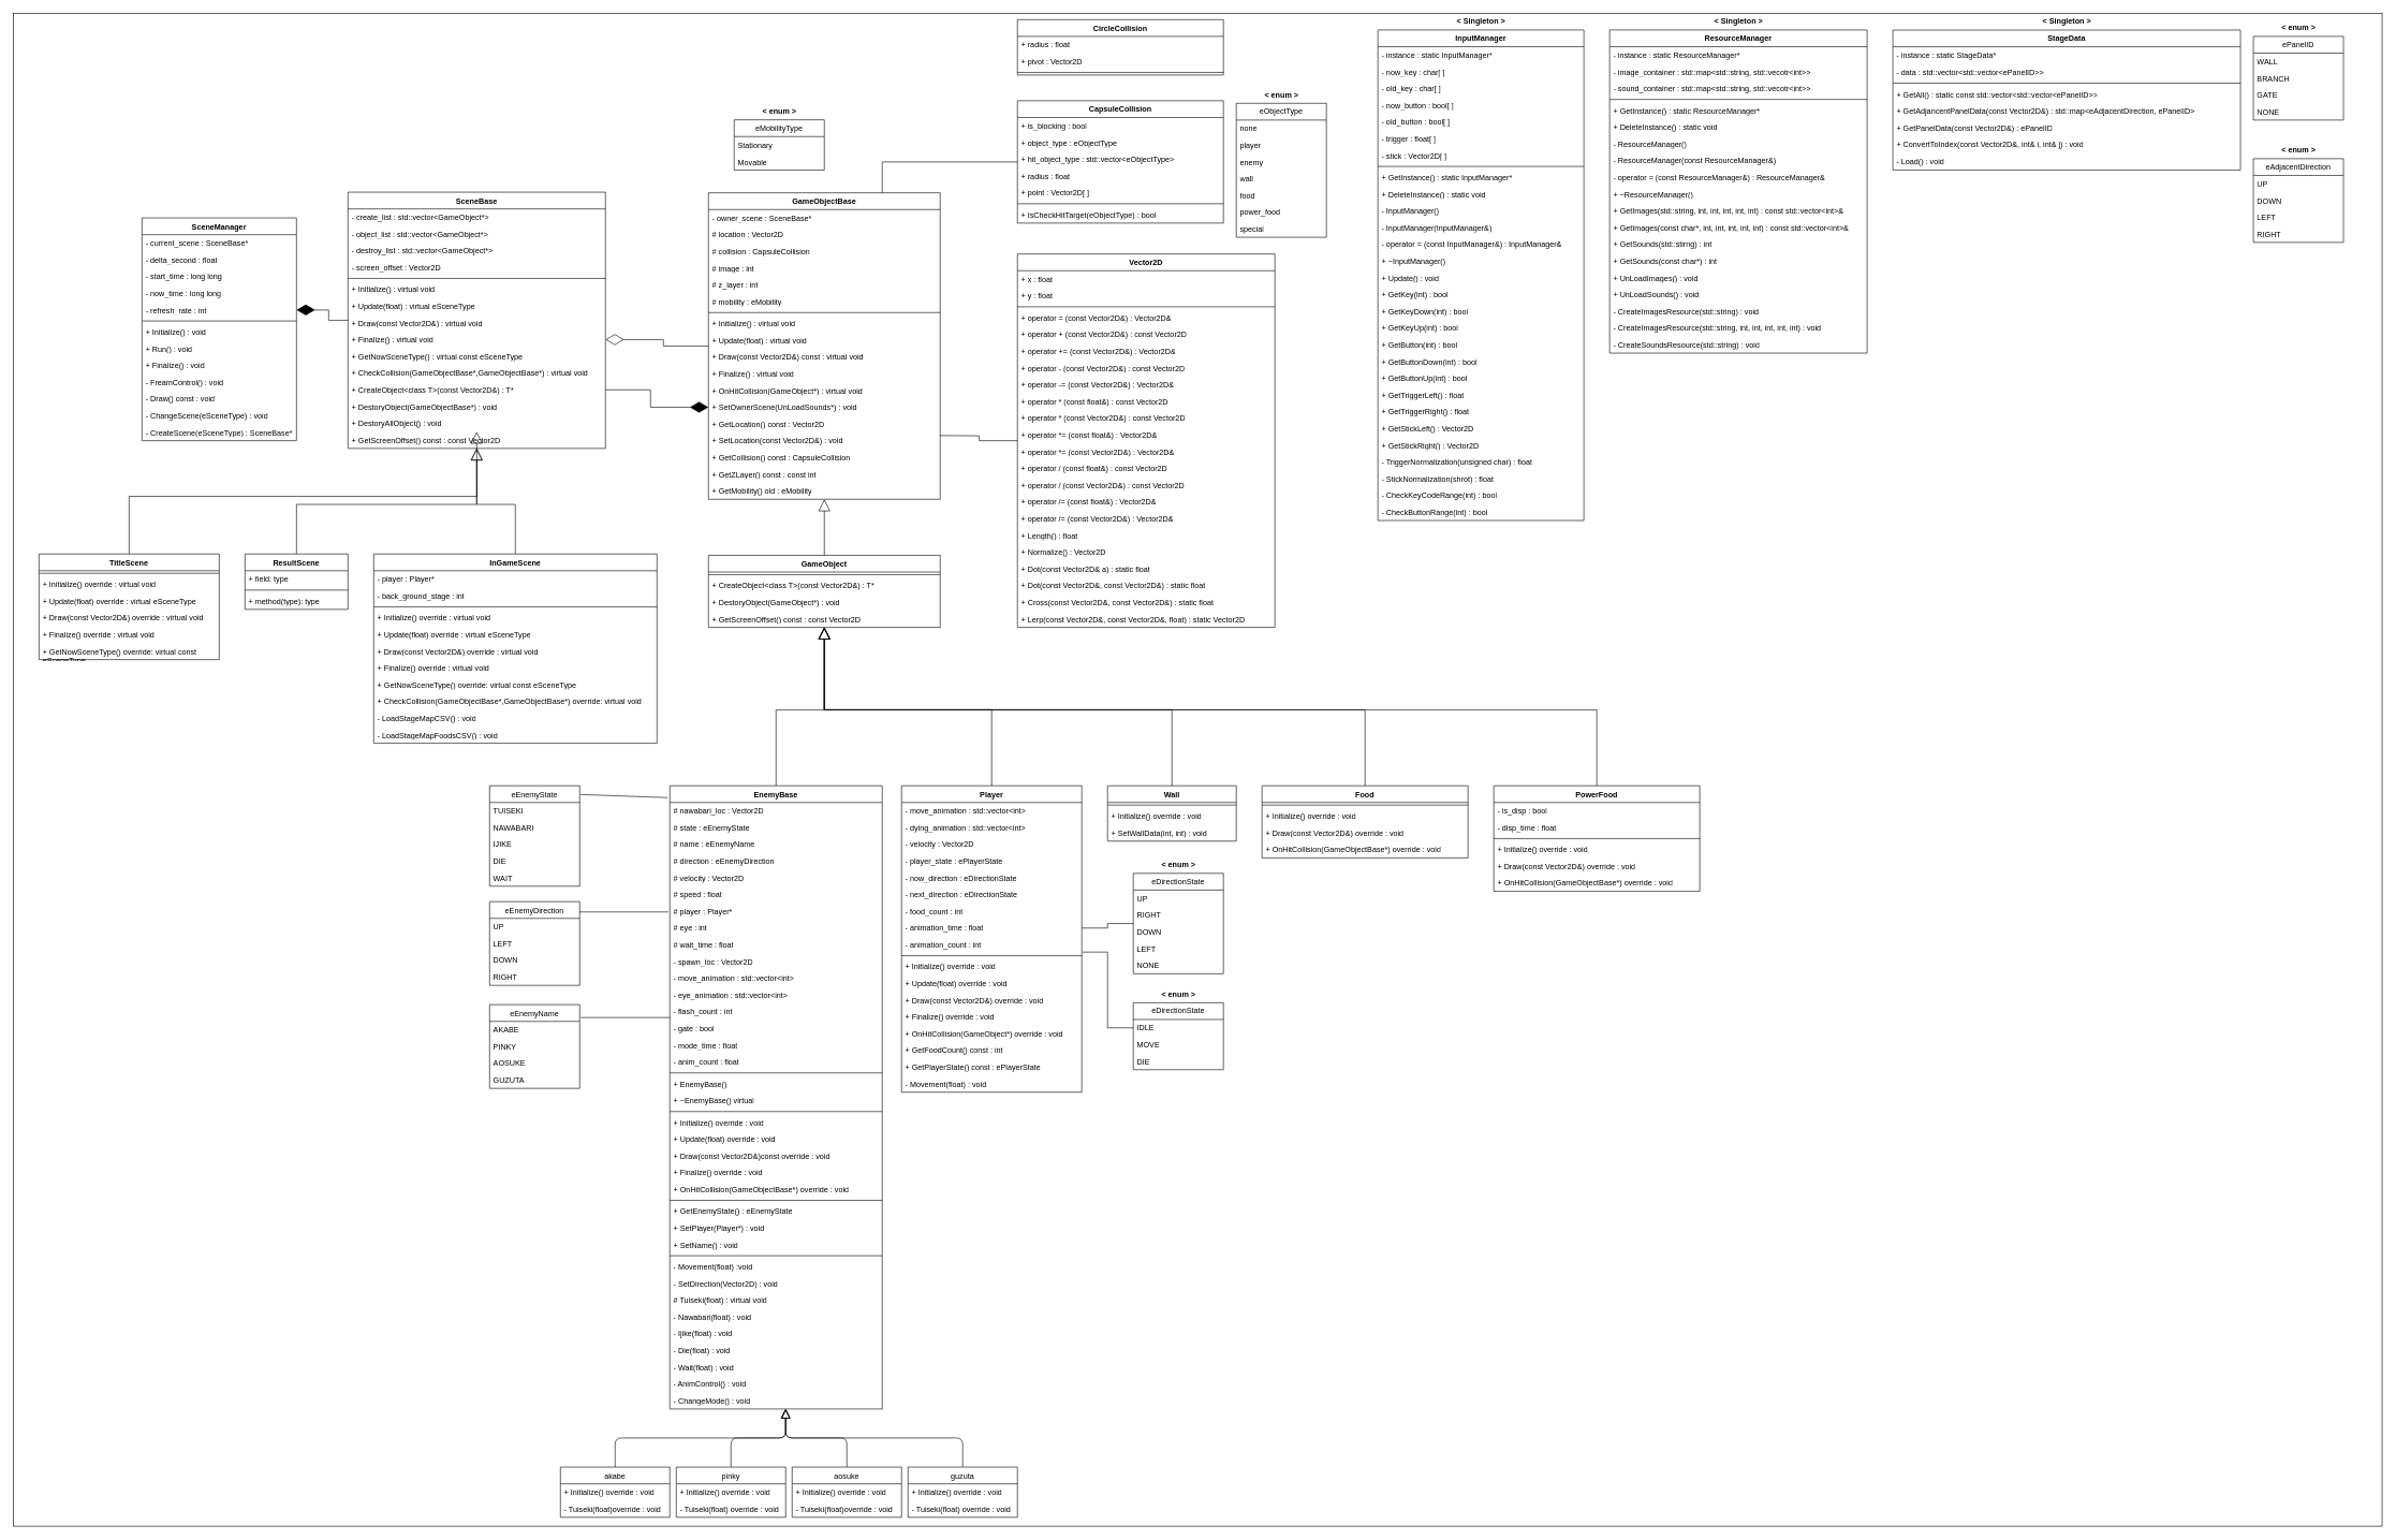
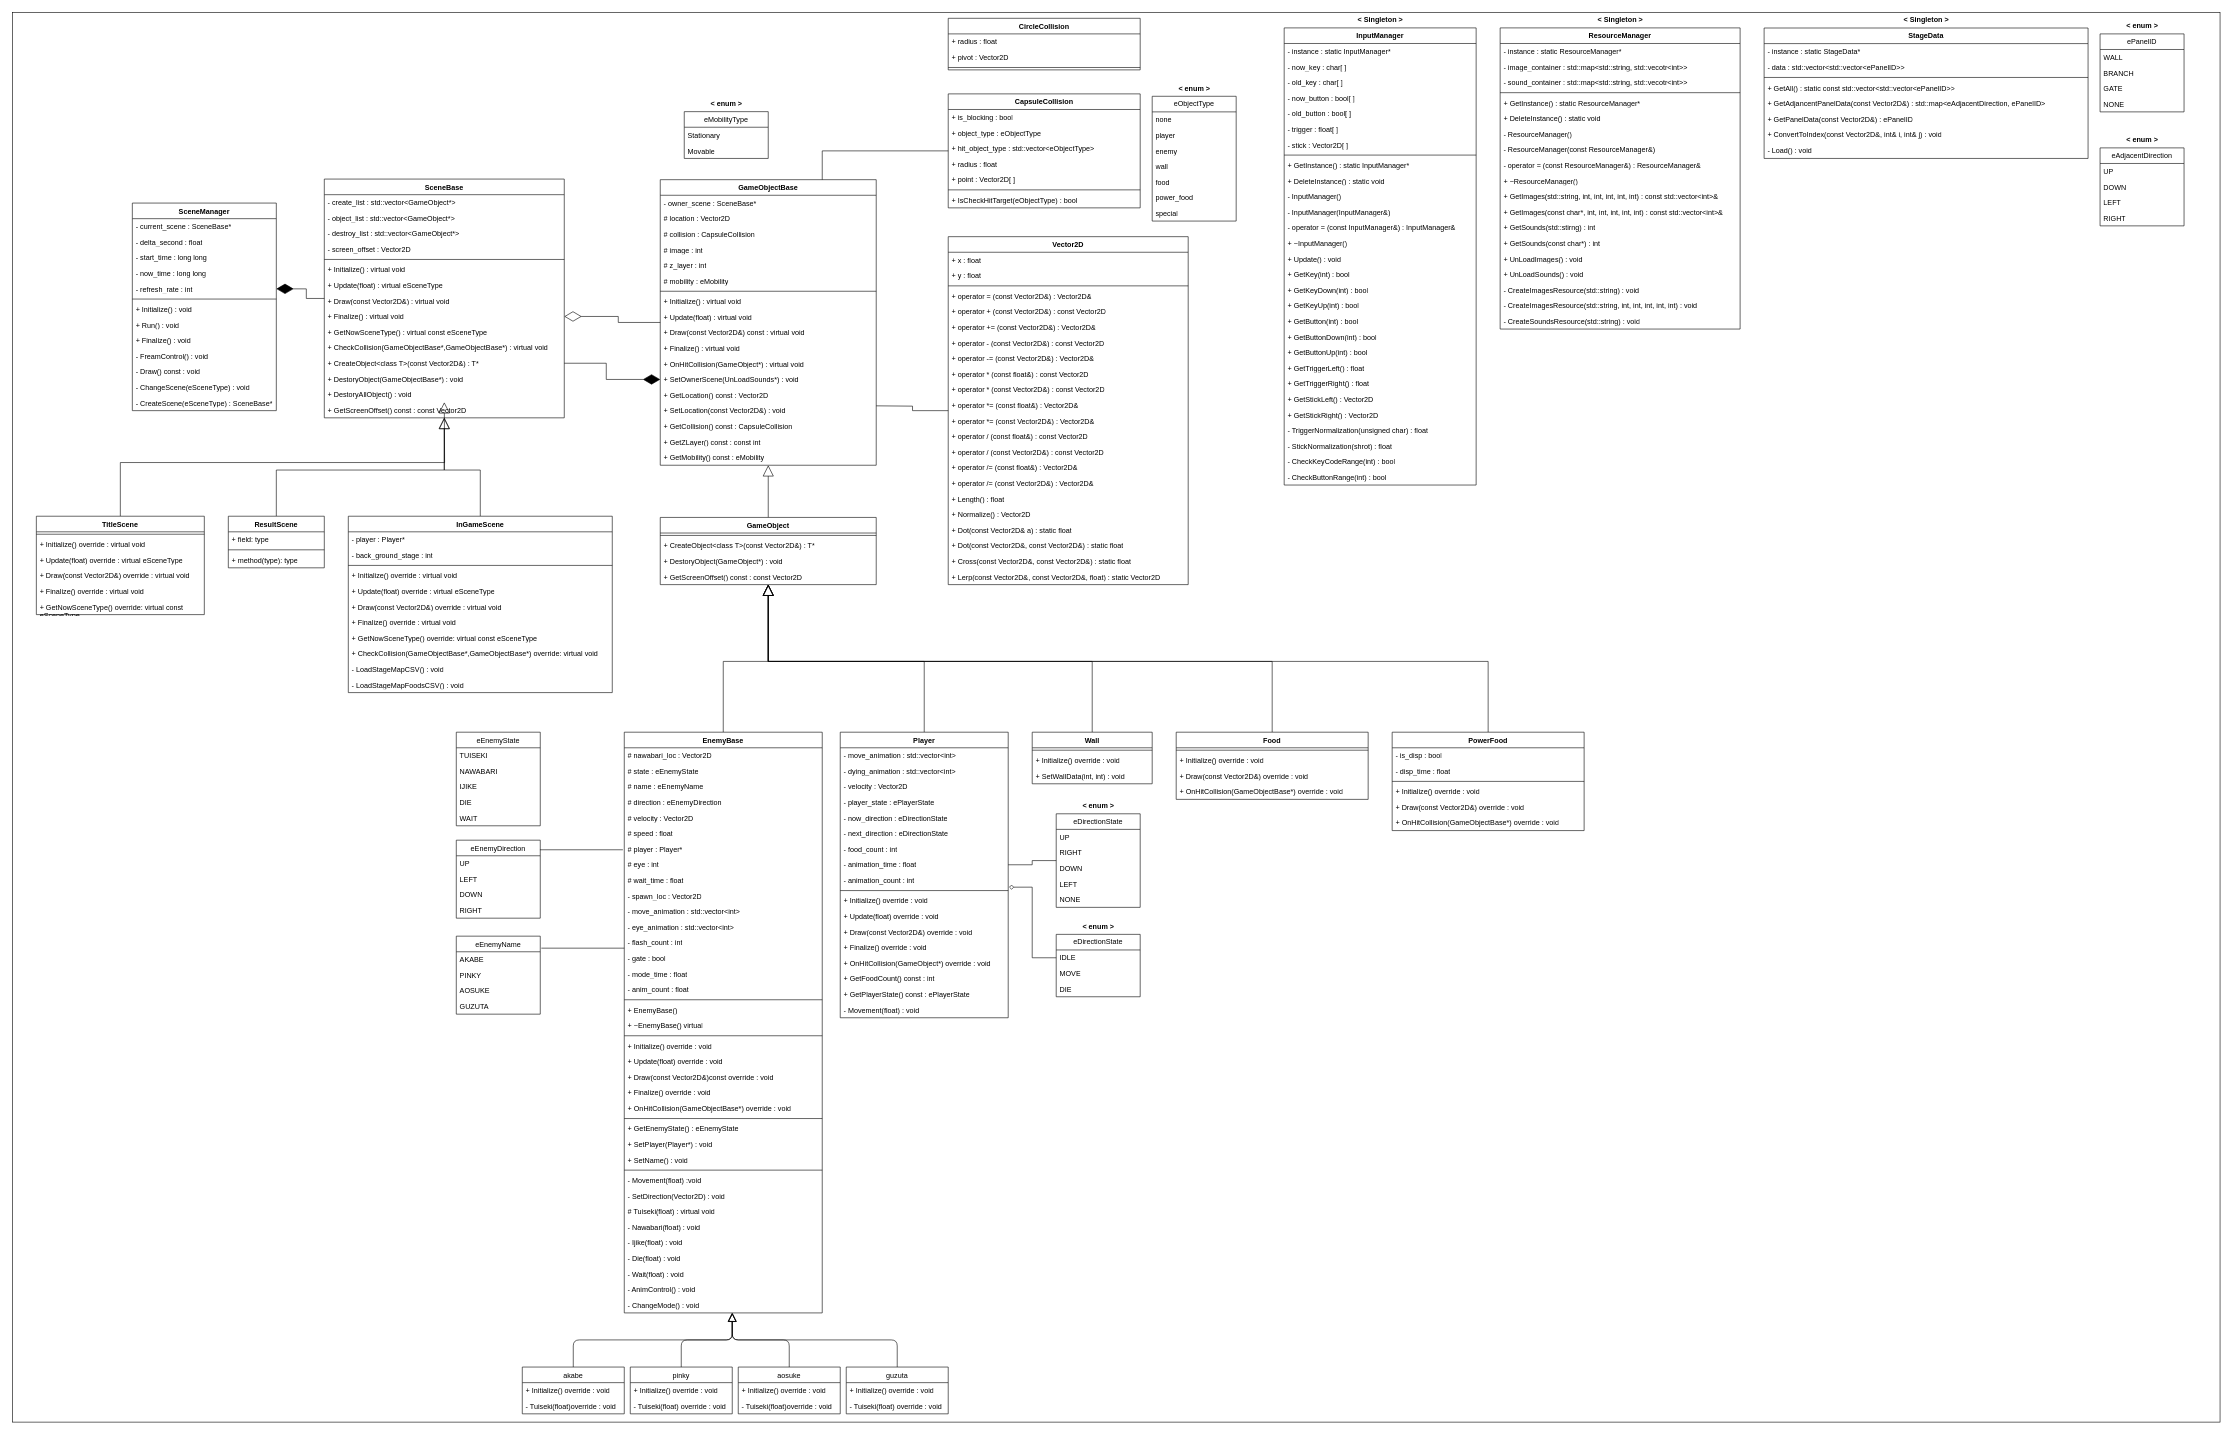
- <mxCell id="54" value="+ GetMobility() old : eMobility" style="text;strokeColor=none;fillColor=none;align=left;verticalAlign=top;spacingLeft=4;spacingRight=4;overflow=hidden;rotatable=0;points=[[0,0.5],[1,0.5]];portConstraint=eastwest;whiteSpace=wrap;html=1;" parent="36" vertex="1"><mxGeometry y="450" width="360" height="26" as="geometry" /></mxCell>
+ <mxCell id="54" value="+ GetMobility() const : eMobility" style="text;strokeColor=none;fillColor=none;align=left;verticalAlign=top;spacingLeft=4;spacingRight=4;overflow=hidden;rotatable=0;points=[[0,0.5],[1,0.5]];portConstraint=eastwest;whiteSpace=wrap;html=1;" parent="36" vertex="1"><mxGeometry y="450" width="360" height="26" as="geometry" /></mxCell>
- <mxCell id="328" style="edgeStyle=none;html=1;endArrow=none;endFill=0;entryX=-0.011;entryY=0.019;entryDx=0;entryDy=0;entryPerimeter=0;exitX=1.009;exitY=0.087;exitDx=0;exitDy=0;exitPerimeter=0;" parent="1" source="329" target="133" edge="1"><mxGeometry relative="1" as="geometry"><mxPoint x="910" y="1240" as="sourcePoint" /></mxGeometry></mxCell>
- <mxCell id="279" style="edgeStyle=orthogonalEdgeStyle;rounded=0;orthogonalLoop=1;jettySize=auto;html=1;entryX=1.005;entryY=0.936;entryDx=0;entryDy=0;entryPerimeter=0;endArrow=none;endFill=0;" parent="1" source="275" target="122" edge="1"><mxGeometry relative="1" as="geometry" /></mxCell>
+ <mxCell id="279" style="edgeStyle=orthogonalEdgeStyle;rounded=0;orthogonalLoop=1;jettySize=auto;html=1;entryX=1.005;entryY=0.936;entryDx=0;entryDy=0;entryPerimeter=0;endArrow=diamond;endFill=0;" parent="1" source="275" target="122" edge="1"><mxGeometry relative="1" as="geometry" /></mxCell>
